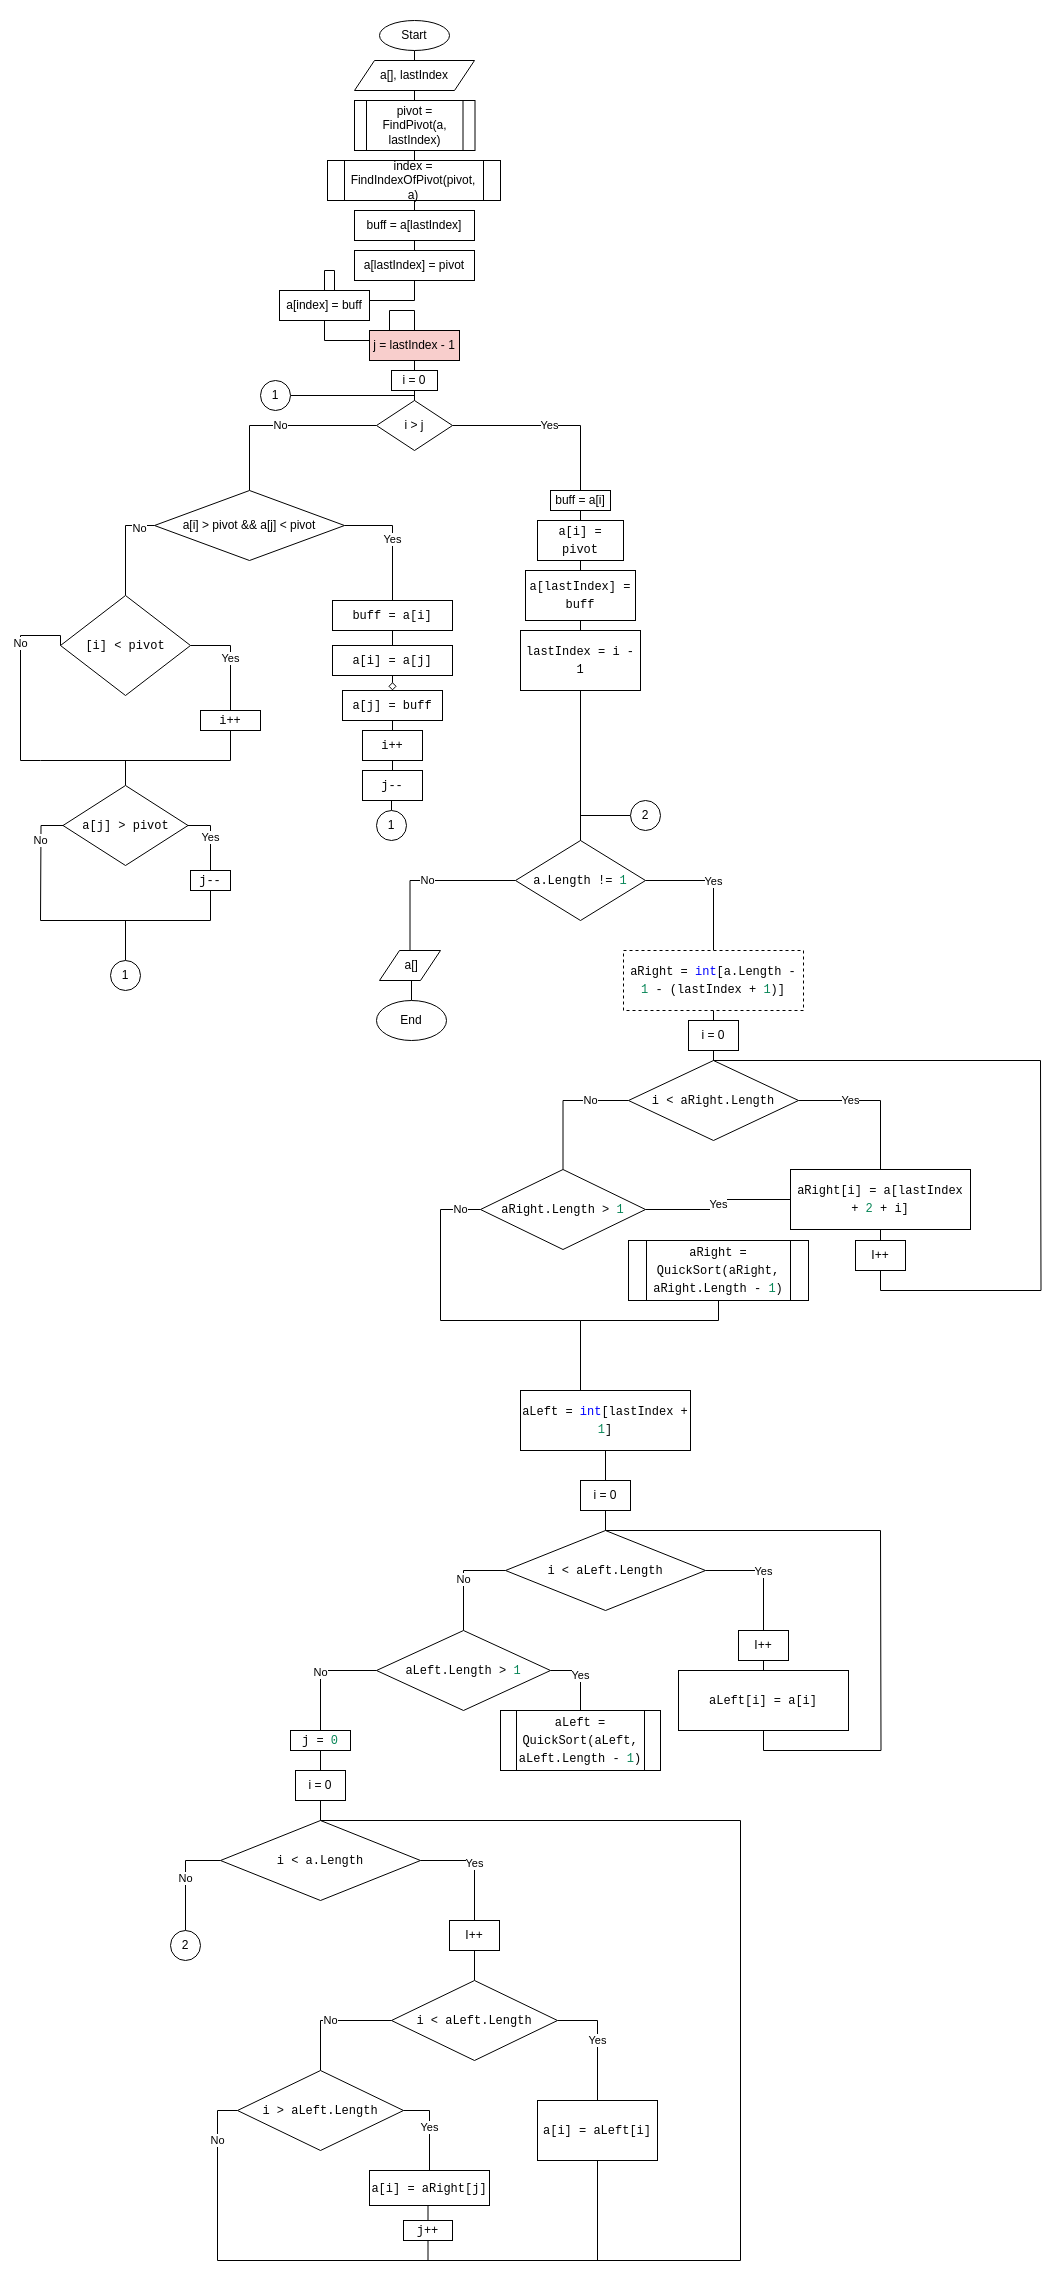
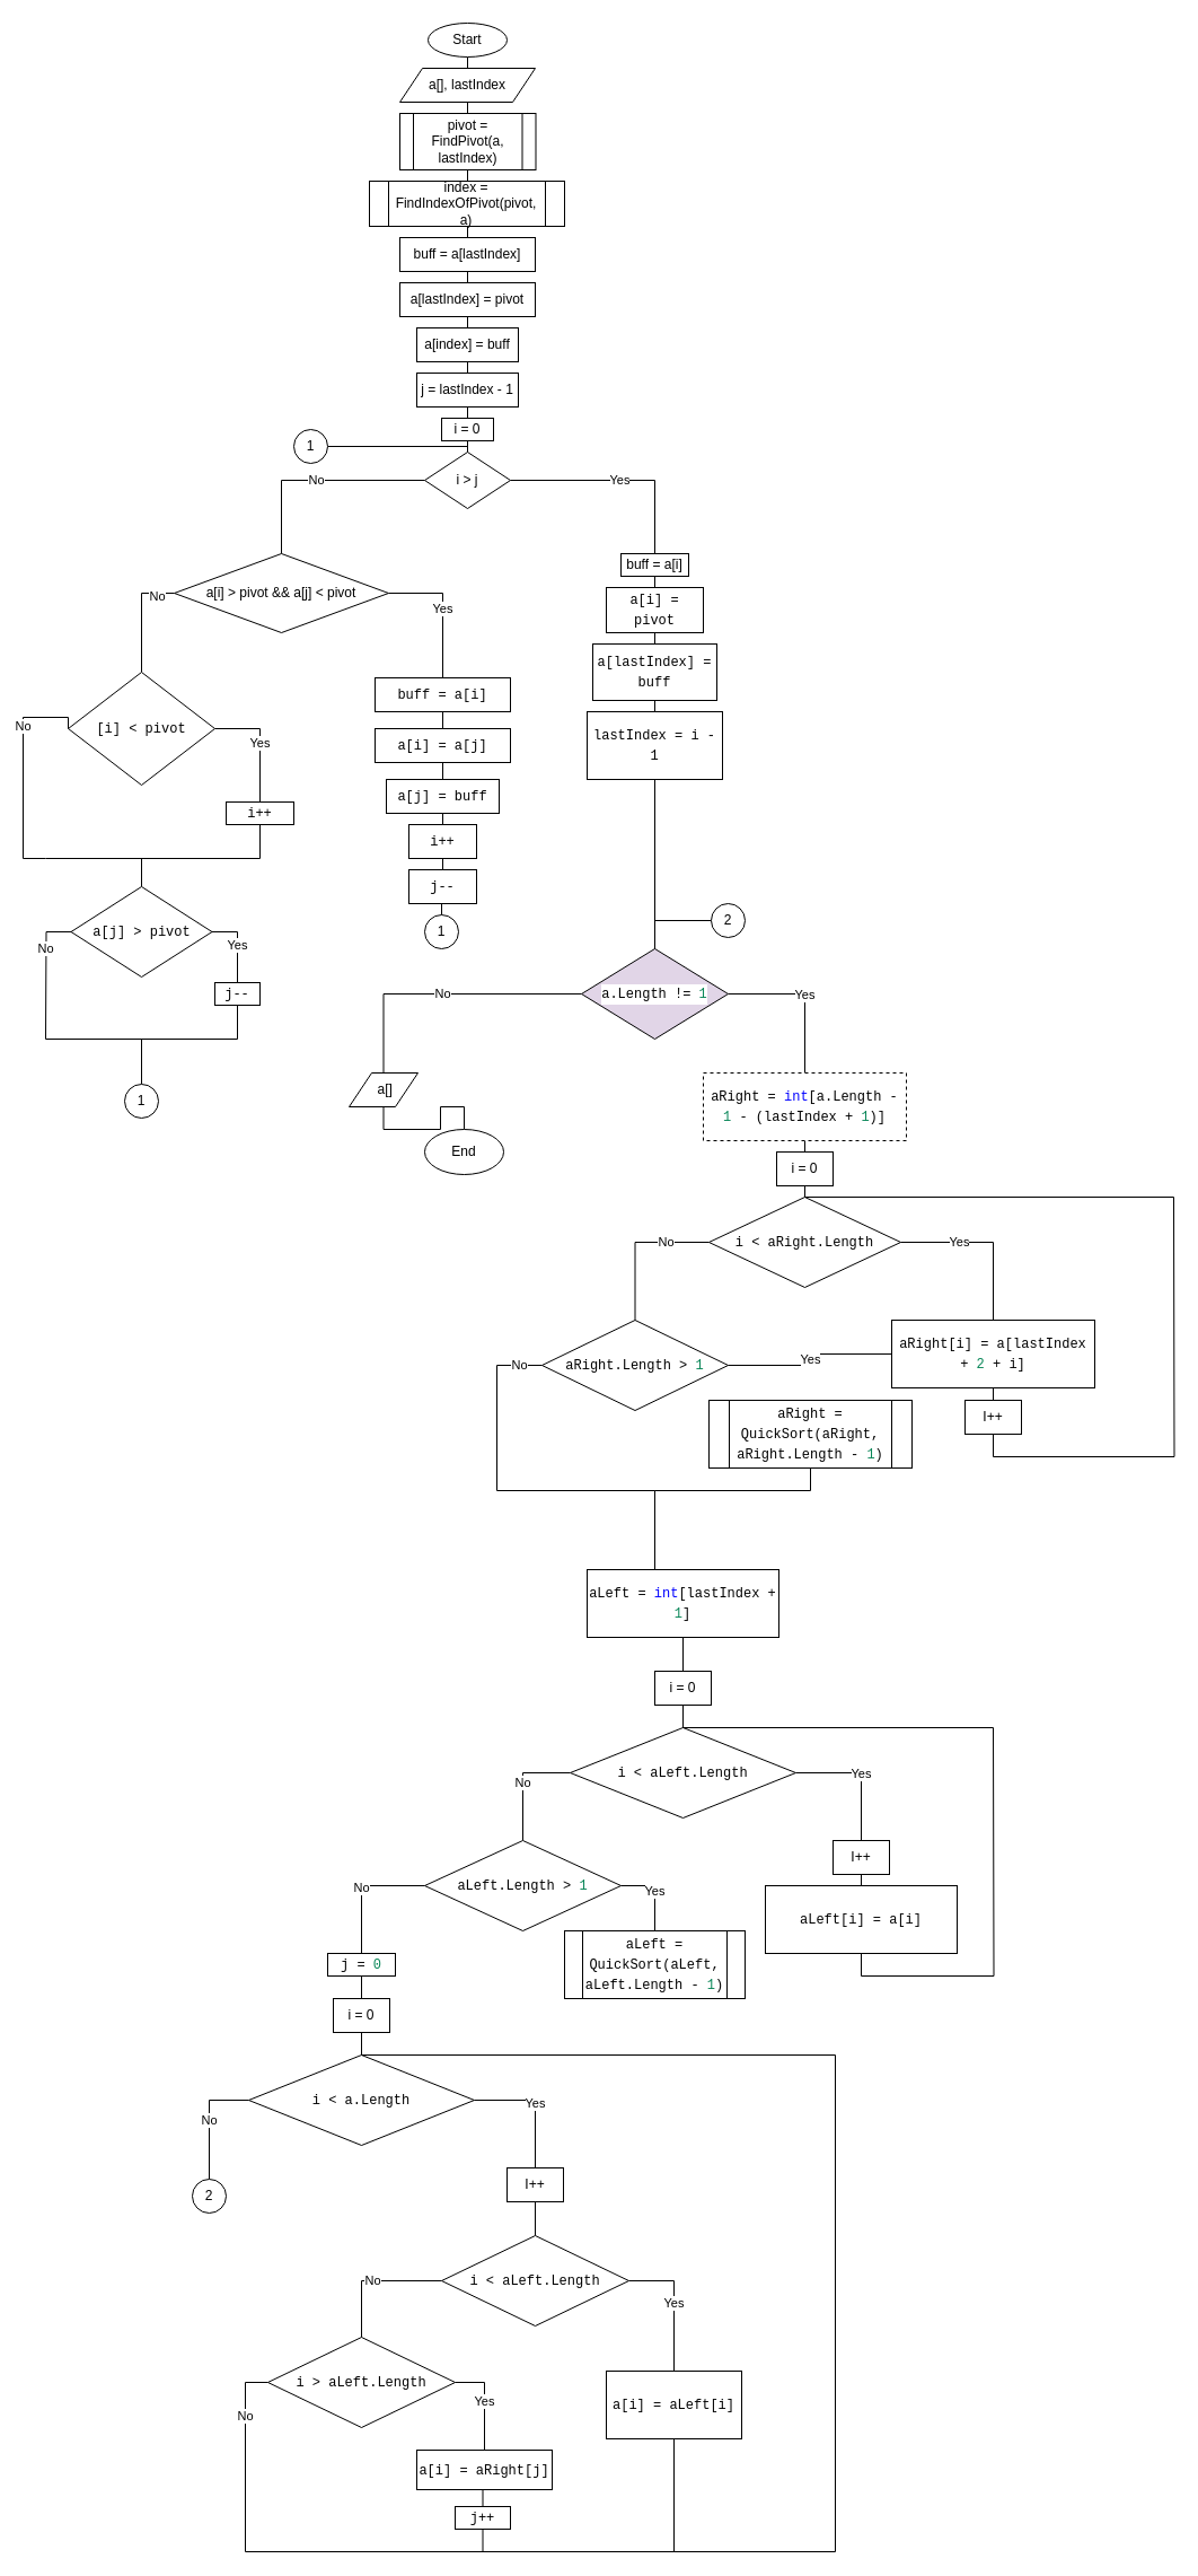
- <mxCell id="13" value="a[index] = buff" style="rounded=0;whiteSpace=wrap;html=1;" vertex="1" parent="1"><mxGeometry x="279" y="290" width="90" height="30" as="geometry" /></mxCell>
+ <mxCell id="13" value="a[index] = buff" style="rounded=0;whiteSpace=wrap;html=1;" vertex="1" parent="1"><mxGeometry x="369" y="290" width="90" height="30" as="geometry" /></mxCell>
- <mxCell id="15" value="j = lastIndex - 1" style="rounded=0;whiteSpace=wrap;html=1;fillColor=#f8cecc;" vertex="1" parent="1"><mxGeometry x="369" y="330" width="90" height="30" as="geometry" /></mxCell>
+ <mxCell id="15" value="j = lastIndex - 1" style="rounded=0;whiteSpace=wrap;html=1;" vertex="1" parent="1"><mxGeometry x="369" y="330" width="90" height="30" as="geometry" /></mxCell>
- <mxCell id="35" style="edgeStyle=orthogonalEdgeStyle;rounded=0;orthogonalLoop=1;jettySize=auto;html=1;exitX=0.5;exitY=1;exitDx=0;exitDy=0;entryX=0.5;entryY=0;entryDx=0;entryDy=0;endArrow=diamond;endFill=0;" edge="1" parent="1" source="36" target="38"><mxGeometry relative="1" as="geometry" /></mxCell>
+ <mxCell id="35" style="edgeStyle=orthogonalEdgeStyle;rounded=0;orthogonalLoop=1;jettySize=auto;html=1;exitX=0.5;exitY=1;exitDx=0;exitDy=0;entryX=0.5;entryY=0;entryDx=0;entryDy=0;endArrow=none;endFill=0;" edge="1" parent="1" source="36" target="38"><mxGeometry relative="1" as="geometry" /></mxCell>
- <mxCell id="61" value="&lt;div style=&quot;background-color: rgb(255 , 255 , 255) ; font-family: &amp;#34;menlo&amp;#34; , &amp;#34;monaco&amp;#34; , &amp;#34;courier new&amp;#34; , monospace ; line-height: 18px&quot;&gt;a.Length != &lt;span style=&quot;color: rgb(9 , 134 , 88)&quot;&gt;1&lt;/span&gt;&lt;/div&gt;" style="rhombus;whiteSpace=wrap;html=1;" vertex="1" parent="1"><mxGeometry x="515" y="840" width="130" height="80" as="geometry" /></mxCell>
+ <mxCell id="61" value="&lt;div style=&quot;background-color: rgb(255 , 255 , 255) ; font-family: &amp;#34;menlo&amp;#34; , &amp;#34;monaco&amp;#34; , &amp;#34;courier new&amp;#34; , monospace ; line-height: 18px&quot;&gt;a.Length != &lt;span style=&quot;color: rgb(9 , 134 , 88)&quot;&gt;1&lt;/span&gt;&lt;/div&gt;" style="rhombus;whiteSpace=wrap;html=1;fillColor=#e1d5e7;" vertex="1" parent="1"><mxGeometry x="515" y="840" width="130" height="80" as="geometry" /></mxCell>
- <mxCell id="63" value="&amp;nbsp;a[]" style="shape=parallelogram;perimeter=parallelogramPerimeter;whiteSpace=wrap;html=1;fixedSize=1;" vertex="1" parent="1"><mxGeometry x="379" y="950" width="61" height="30" as="geometry" /></mxCell>
+ <mxCell id="63" value="&amp;nbsp;a[]" style="shape=parallelogram;perimeter=parallelogramPerimeter;whiteSpace=wrap;html=1;fixedSize=1;" vertex="1" parent="1"><mxGeometry x="309" y="950" width="61" height="30" as="geometry" /></mxCell>
